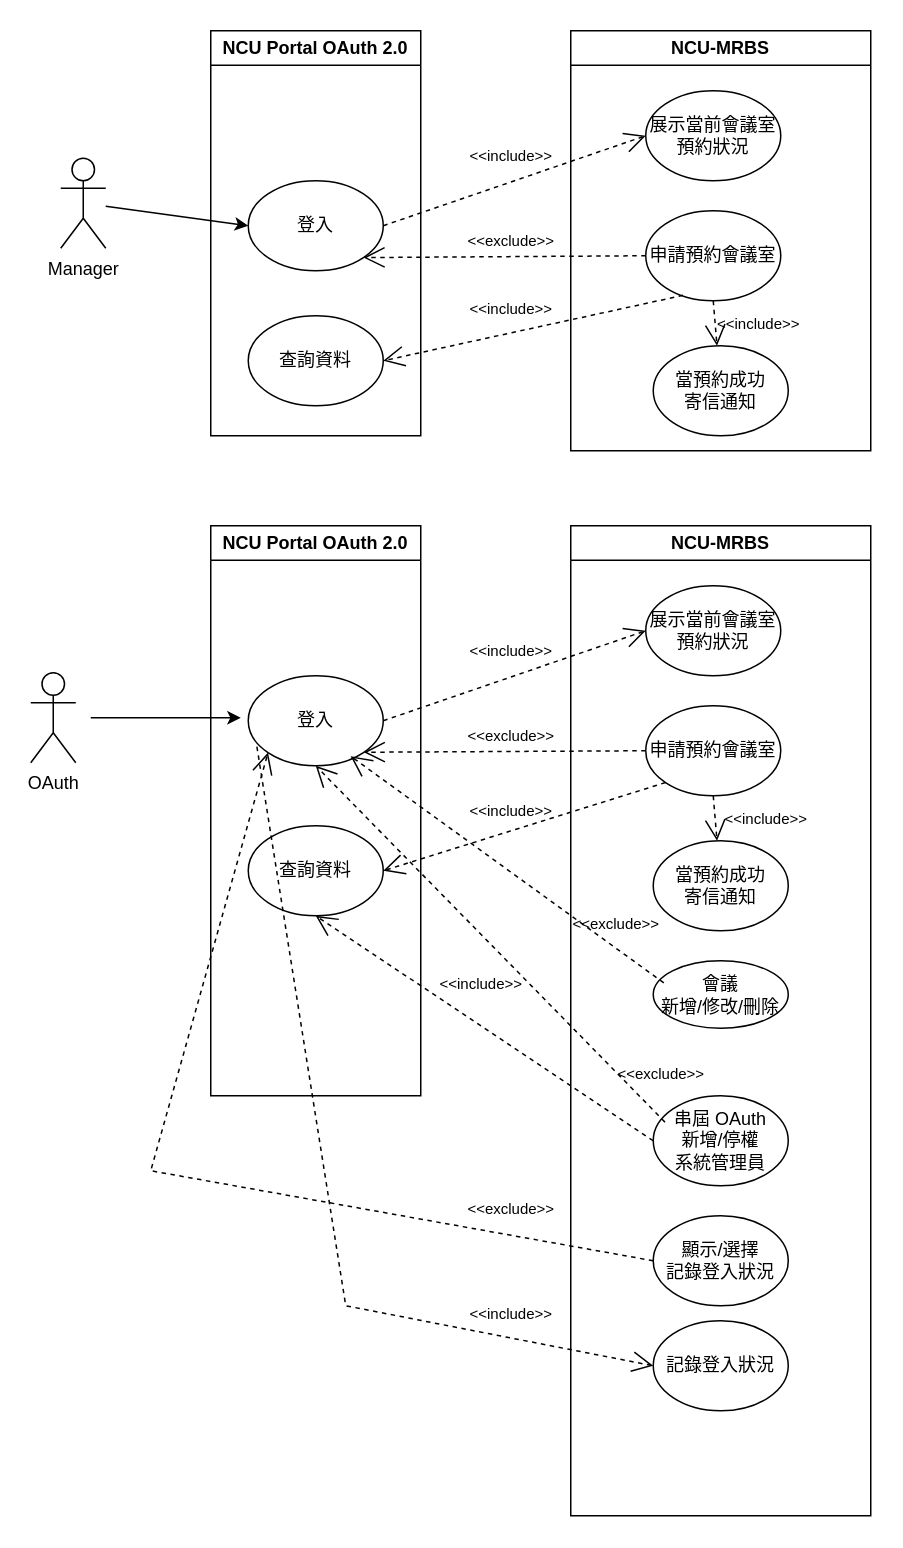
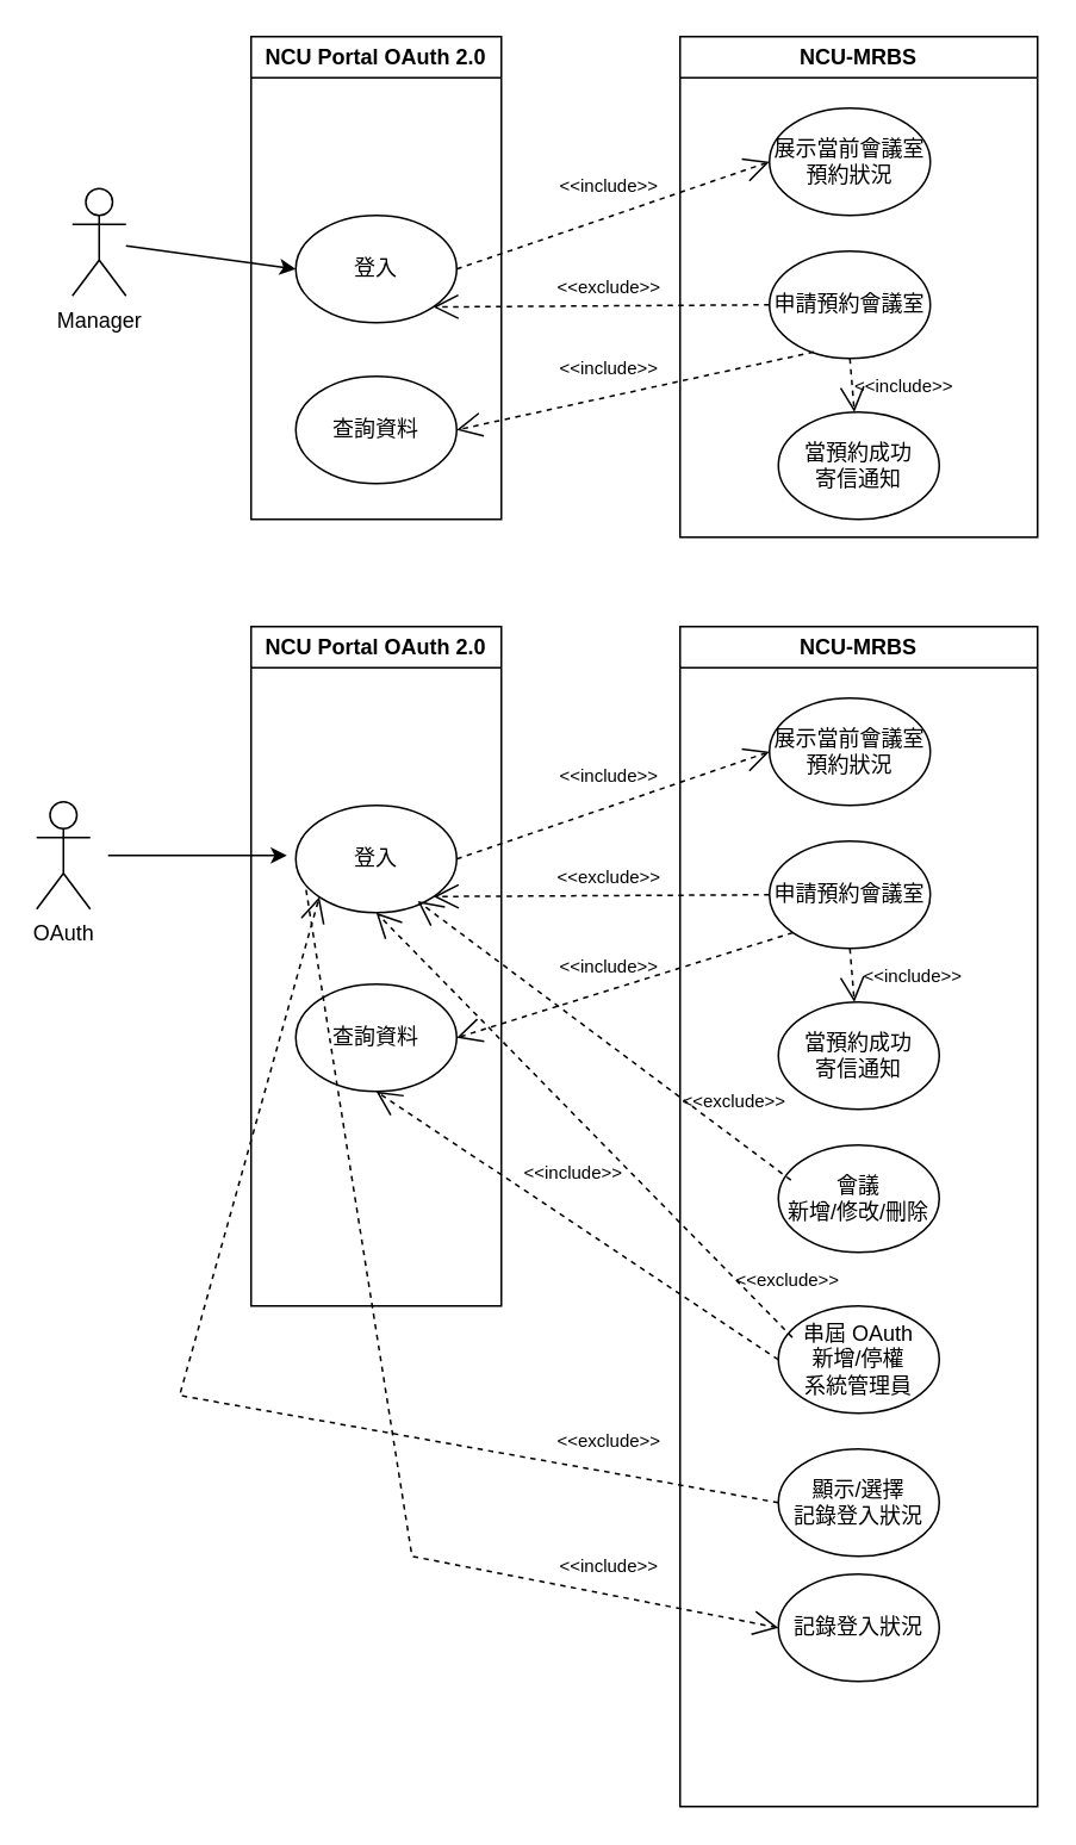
- <mxCell id="24" value="會議&lt;div&gt;新增/修改/刪除&lt;/div&gt;" style="ellipse;whiteSpace=wrap;html=1;" vertex="1" parent="22"><mxGeometry x="55" y="290" width="90" height="45" as="geometry" /></mxCell>
+ <mxCell id="24" value="會議&lt;div&gt;新增/修改/刪除&lt;/div&gt;" style="ellipse;whiteSpace=wrap;html=1;" vertex="1" parent="22"><mxGeometry x="55" y="290" width="90" height="60" as="geometry" /></mxCell>
